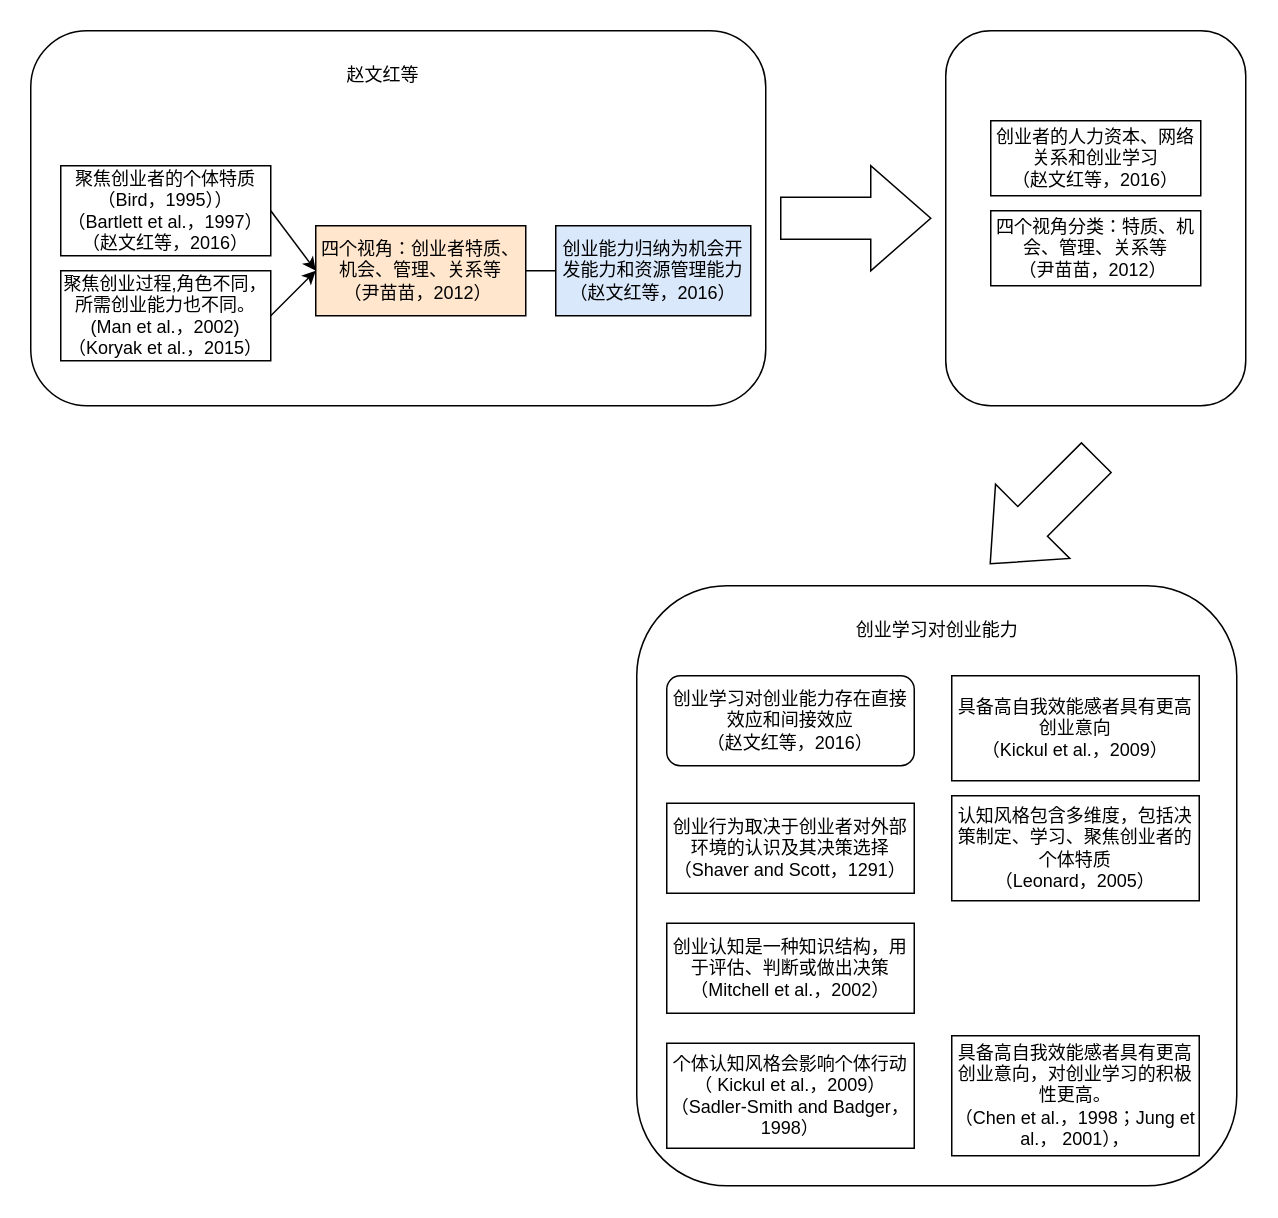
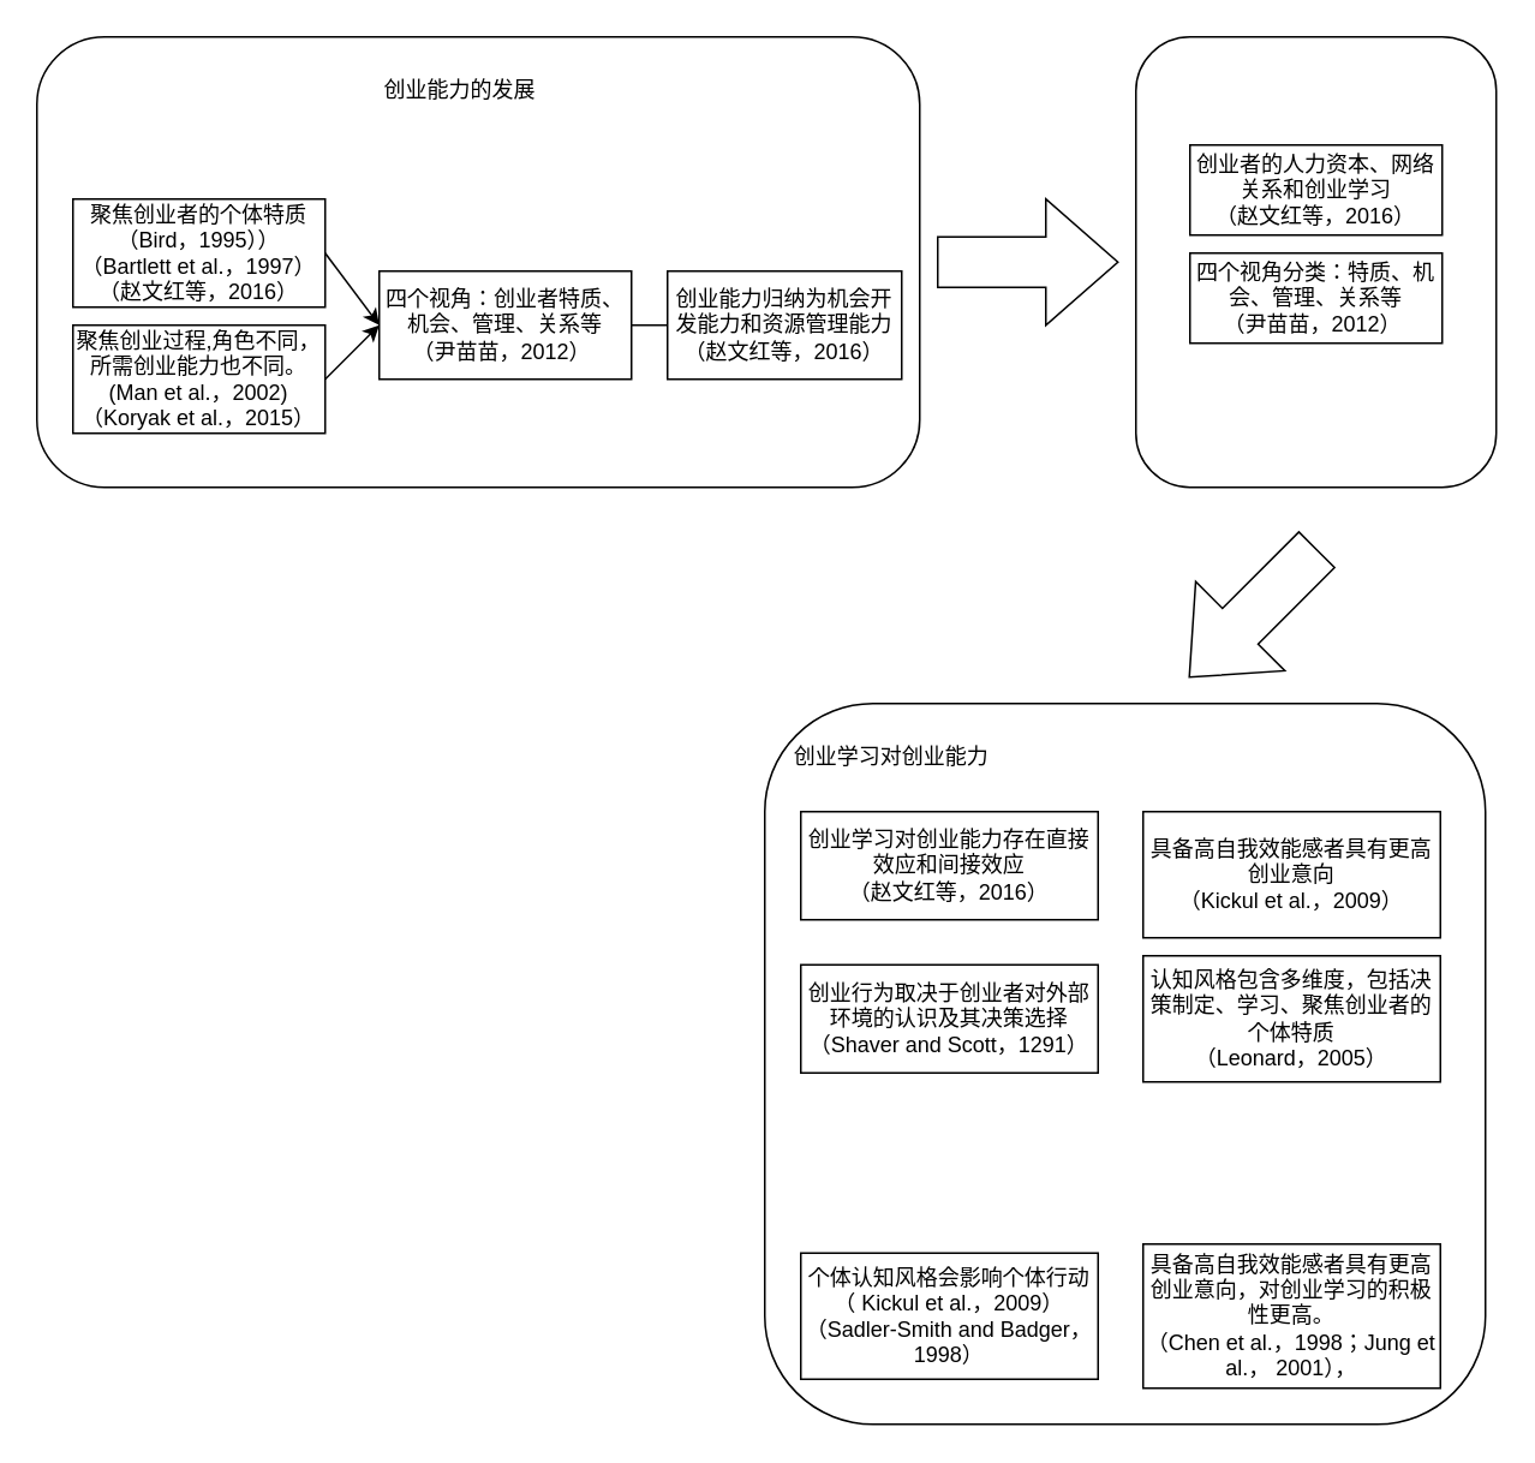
- <mxCell id="17" value="赵文红等" style="text;html=1;strokeColor=none;fillColor=none;align=center;verticalAlign=middle;whiteSpace=wrap;rounded=0;" vertex="1" parent="8"><mxGeometry x="180" y="20" width="110" height="20" as="geometry" /></mxCell>
+ <mxCell id="17" value="创业能力的发展" style="text;html=1;strokeColor=none;fillColor=none;align=center;verticalAlign=middle;whiteSpace=wrap;rounded=0;" vertex="1" parent="8"><mxGeometry x="180" y="20" width="110" height="20" as="geometry" /></mxCell>
- <mxCell id="11" value="四个视角：创业者特质、机会、管理、关系等&lt;br&gt;（尹苗苗，2012）&amp;nbsp;" style="rounded=0;whiteSpace=wrap;html=1;fillColor=#ffe6cc;" vertex="1" parent="8"><mxGeometry x="190" y="130" width="140" height="60" as="geometry" /></mxCell>
+ <mxCell id="11" value="四个视角：创业者特质、机会、管理、关系等&lt;br&gt;（尹苗苗，2012）&amp;nbsp;" style="rounded=0;whiteSpace=wrap;html=1;" vertex="1" parent="8"><mxGeometry x="190" y="130" width="140" height="60" as="geometry" /></mxCell>
- <mxCell id="12" value="创业能力归纳为机会开发能力和资源管理能力&lt;br&gt;（赵文红等，2016）" style="rounded=0;whiteSpace=wrap;html=1;fillColor=#dae8fc;" vertex="1" parent="8"><mxGeometry x="350" y="130" width="130" height="60" as="geometry" /></mxCell>
+ <mxCell id="12" value="创业能力归纳为机会开发能力和资源管理能力&lt;br&gt;（赵文红等，2016）" style="rounded=0;whiteSpace=wrap;html=1;" vertex="1" parent="8"><mxGeometry x="350" y="130" width="130" height="60" as="geometry" /></mxCell>
- <mxCell id="26" value="创业学习对创业能力" style="text;html=1;strokeColor=none;fillColor=none;align=center;verticalAlign=middle;whiteSpace=wrap;rounded=0;" vertex="1" parent="1"><mxGeometry x="568.5" y="410" width="111" height="20" as="geometry" /></mxCell>
+ <mxCell id="26" value="创业学习对创业能力" style="text;html=1;strokeColor=none;fillColor=none;align=center;verticalAlign=middle;whiteSpace=wrap;rounded=0;" vertex="1" parent="1"><mxGeometry x="438.5" y="410" width="111" height="20" as="geometry" /></mxCell>
- <mxCell id="19" value="创业学习对创业能力存在直接效应和间接效应&lt;br&gt;（赵文红等，2016）" style="whiteSpace=wrap;html=1;rounded=1;" vertex="1" parent="1"><mxGeometry x="444" y="450" width="165" height="60" as="geometry" /></mxCell>
+ <mxCell id="19" value="创业学习对创业能力存在直接效应和间接效应&lt;br&gt;（赵文红等，2016）" style="rounded=0;whiteSpace=wrap;html=1;" vertex="1" parent="1"><mxGeometry x="444" y="450" width="165" height="60" as="geometry" /></mxCell>
- <mxCell id="21" value="创业认知是一种知识结构，用于评估、判断或做出决策&lt;br&gt;（Mitchell et al.，2002）" style="rounded=0;whiteSpace=wrap;html=1;" vertex="1" parent="1"><mxGeometry x="444" y="615" width="165" height="60" as="geometry" /></mxCell>
